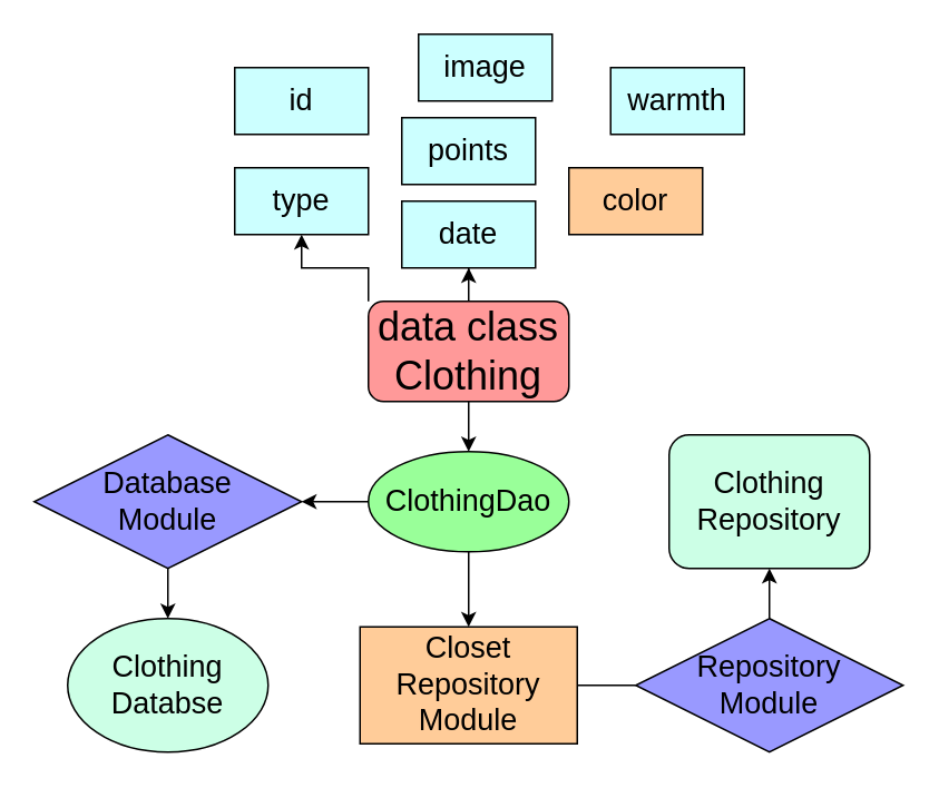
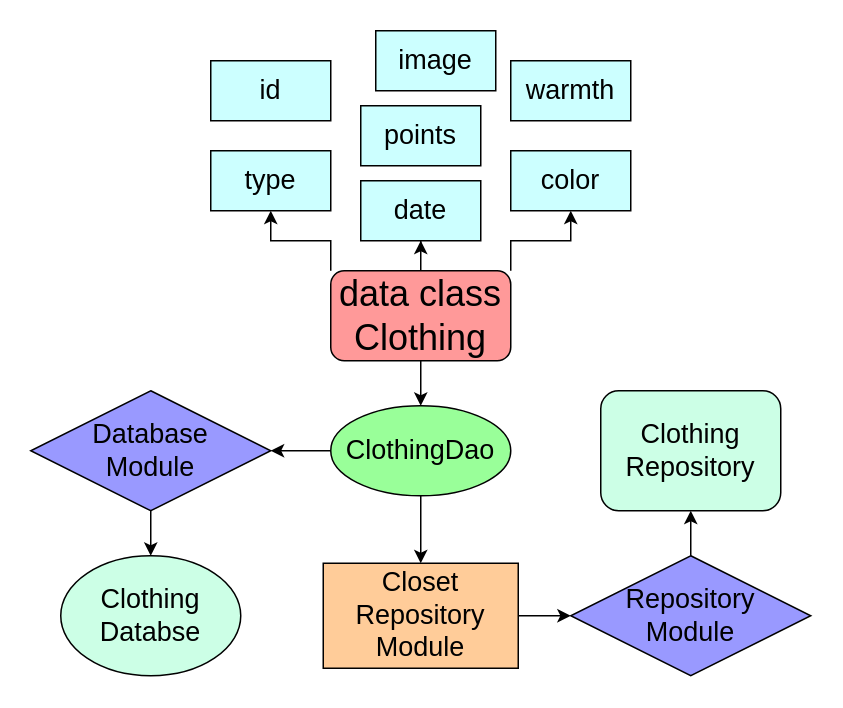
- <mxCell id="9" value="&lt;font style=&quot;font-size: 18px;&quot;&gt;warmth&lt;/font&gt;" style="rounded=0;whiteSpace=wrap;html=1;fillColor=#CCFFFF;" parent="1" vertex="1"><mxGeometry x="365" y="40" width="80" height="40" as="geometry" /></mxCell>
+ <mxCell id="9" value="&lt;font style=&quot;font-size: 18px;&quot;&gt;warmth&lt;/font&gt;" style="rounded=0;whiteSpace=wrap;html=1;fillColor=#CCFFFF;" parent="1" vertex="1"><mxGeometry x="340" y="40" width="80" height="40" as="geometry" /></mxCell>
- <mxCell id="12" value="&lt;font style=&quot;font-size: 18px;&quot;&gt;color&lt;/font&gt;" style="rounded=0;whiteSpace=wrap;html=1;fillColor=#ffcc99;" parent="1" vertex="1"><mxGeometry x="340" y="100" width="80" height="40" as="geometry" /></mxCell>
+ <mxCell id="12" value="&lt;font style=&quot;font-size: 18px;&quot;&gt;color&lt;/font&gt;" style="rounded=0;whiteSpace=wrap;html=1;fillColor=#CCFFFF;" parent="1" vertex="1"><mxGeometry x="340" y="100" width="80" height="40" as="geometry" /></mxCell>
+ <mxCell id="4" style="edgeStyle=orthogonalEdgeStyle;rounded=0;orthogonalLoop=1;jettySize=auto;html=1;exitX=1;exitY=0;exitDx=0;exitDy=0;entryX=0.5;entryY=1;entryDx=0;entryDy=0;" parent="1" source="6" target="12" edge="1"><mxGeometry relative="1" as="geometry" /></mxCell>
- <mxCell id="19" style="edgeStyle=orthogonalEdgeStyle;rounded=0;orthogonalLoop=1;jettySize=auto;html=1;exitX=1;exitY=0.5;exitDx=0;exitDy=0;entryX=0;entryY=0.5;entryDx=0;entryDy=0;endArrow=none;" parent="1" source="20" target="22" edge="1"><mxGeometry relative="1" as="geometry" /></mxCell>
+ <mxCell id="19" style="edgeStyle=orthogonalEdgeStyle;rounded=0;orthogonalLoop=1;jettySize=auto;html=1;exitX=1;exitY=0.5;exitDx=0;exitDy=0;entryX=0;entryY=0.5;entryDx=0;entryDy=0;" parent="1" source="20" target="22" edge="1"><mxGeometry relative="1" as="geometry" /></mxCell>
